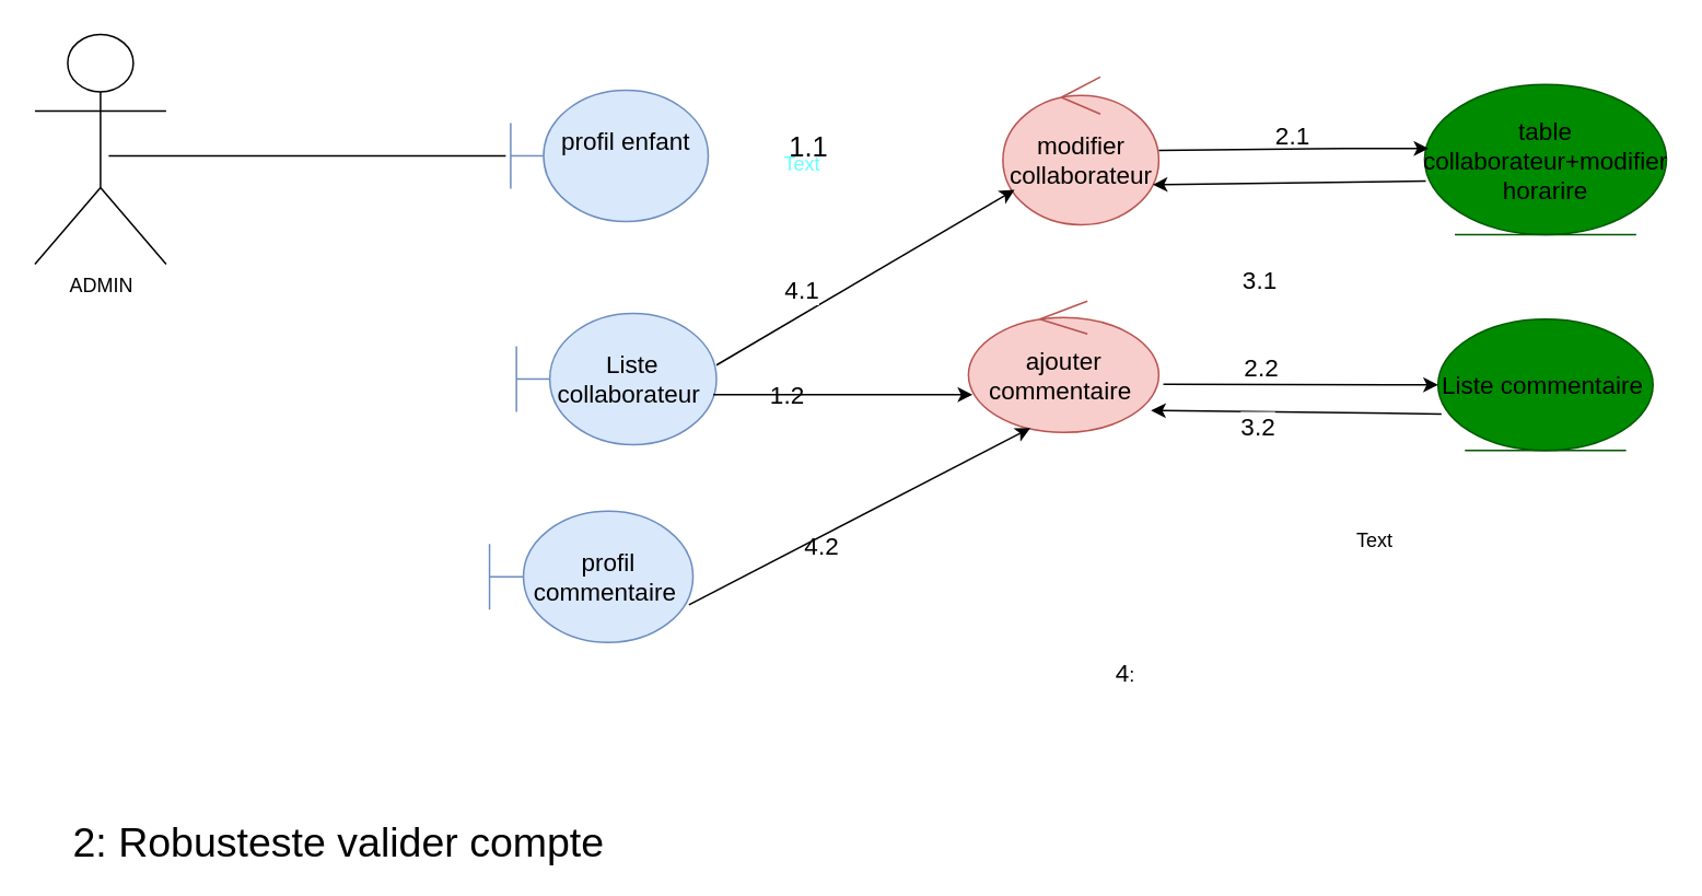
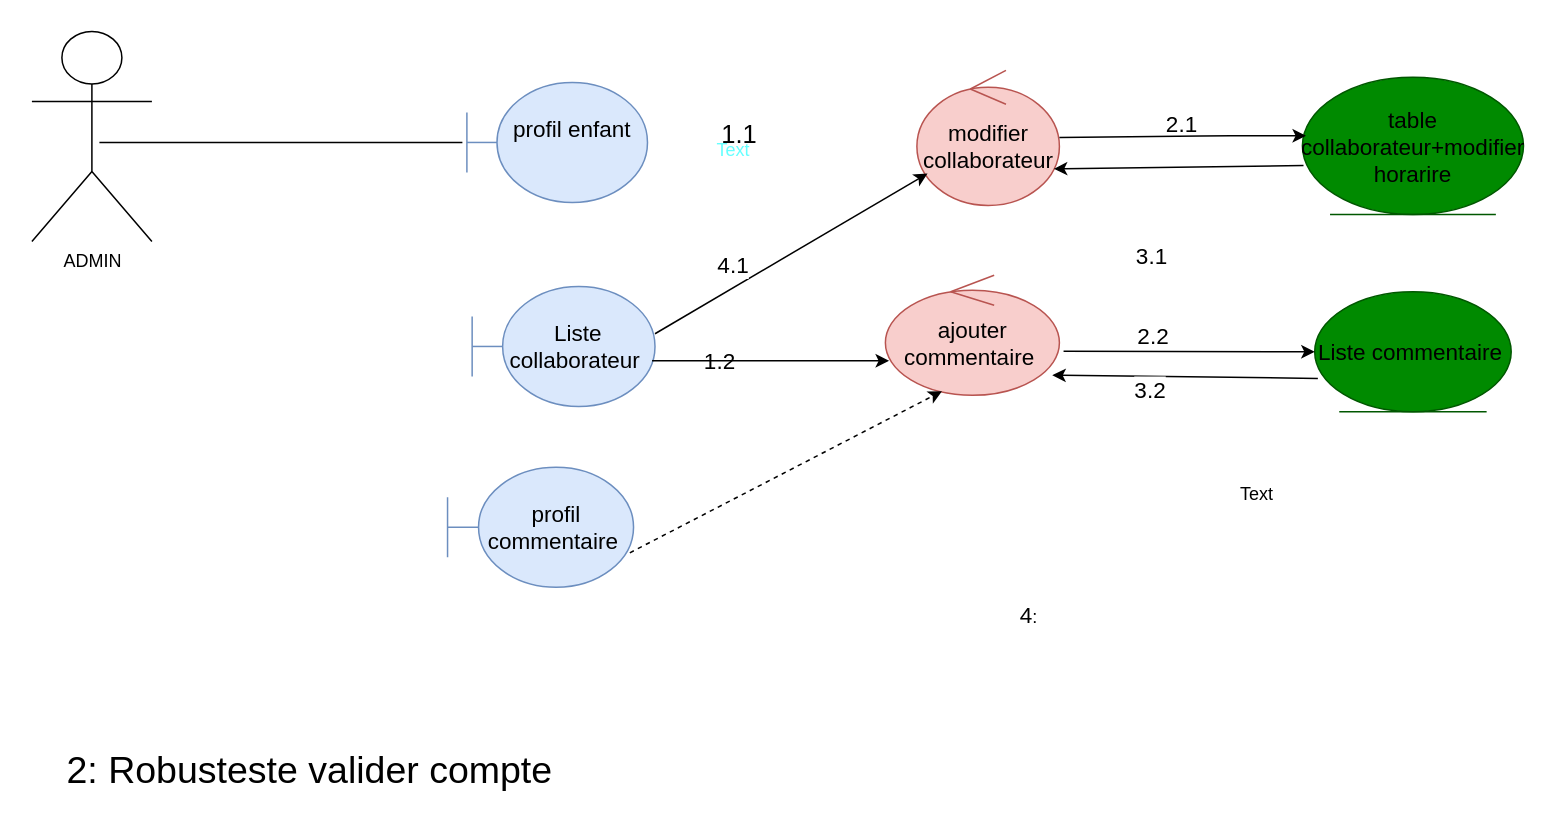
- <mxCell id="29" value="" style="endArrow=classic;html=1;exitX=0.98;exitY=0.713;exitDx=0;exitDy=0;exitPerimeter=0;entryX=0.325;entryY=0.967;entryDx=0;entryDy=0;entryPerimeter=0;" edge="1" parent="1" source="19" target="11"><mxGeometry width="50" height="50" relative="1" as="geometry"><mxPoint x="429" y="382" as="sourcePoint" /><mxPoint x="479" y="332" as="targetPoint" /></mxGeometry></mxCell>
+ <mxCell id="29" value="" style="endArrow=classic;html=1;exitX=0.98;exitY=0.713;exitDx=0;exitDy=0;exitPerimeter=0;entryX=0.325;entryY=0.967;entryDx=0;entryDy=0;entryPerimeter=0;dashed=1;" edge="1" parent="1" source="19" target="11"><mxGeometry width="50" height="50" relative="1" as="geometry"><mxPoint x="429" y="382" as="sourcePoint" /><mxPoint x="479" y="332" as="targetPoint" /></mxGeometry></mxCell>
- <mxCell id="30" value="&lt;font style=&quot;font-size: 15px&quot;&gt;4.2&lt;/font&gt;" style="text;html=1;align=center;verticalAlign=middle;resizable=0;points=[];autosize=1;" vertex="1" parent="1"><mxGeometry x="484" y="322" width="31" height="19" as="geometry" /></mxCell>
